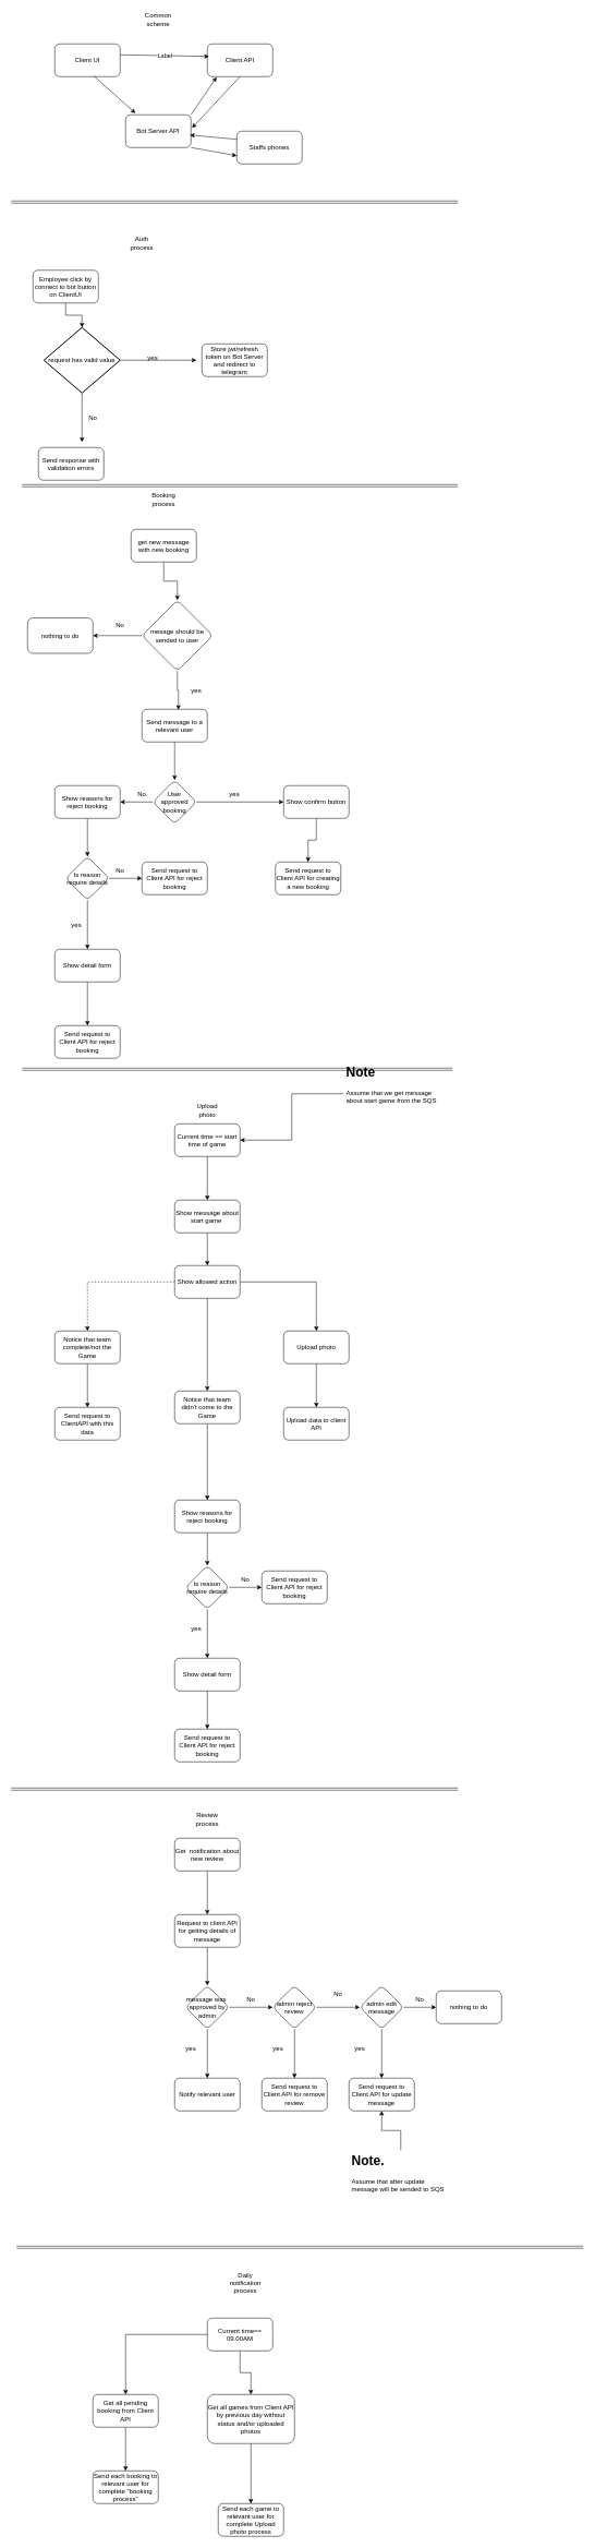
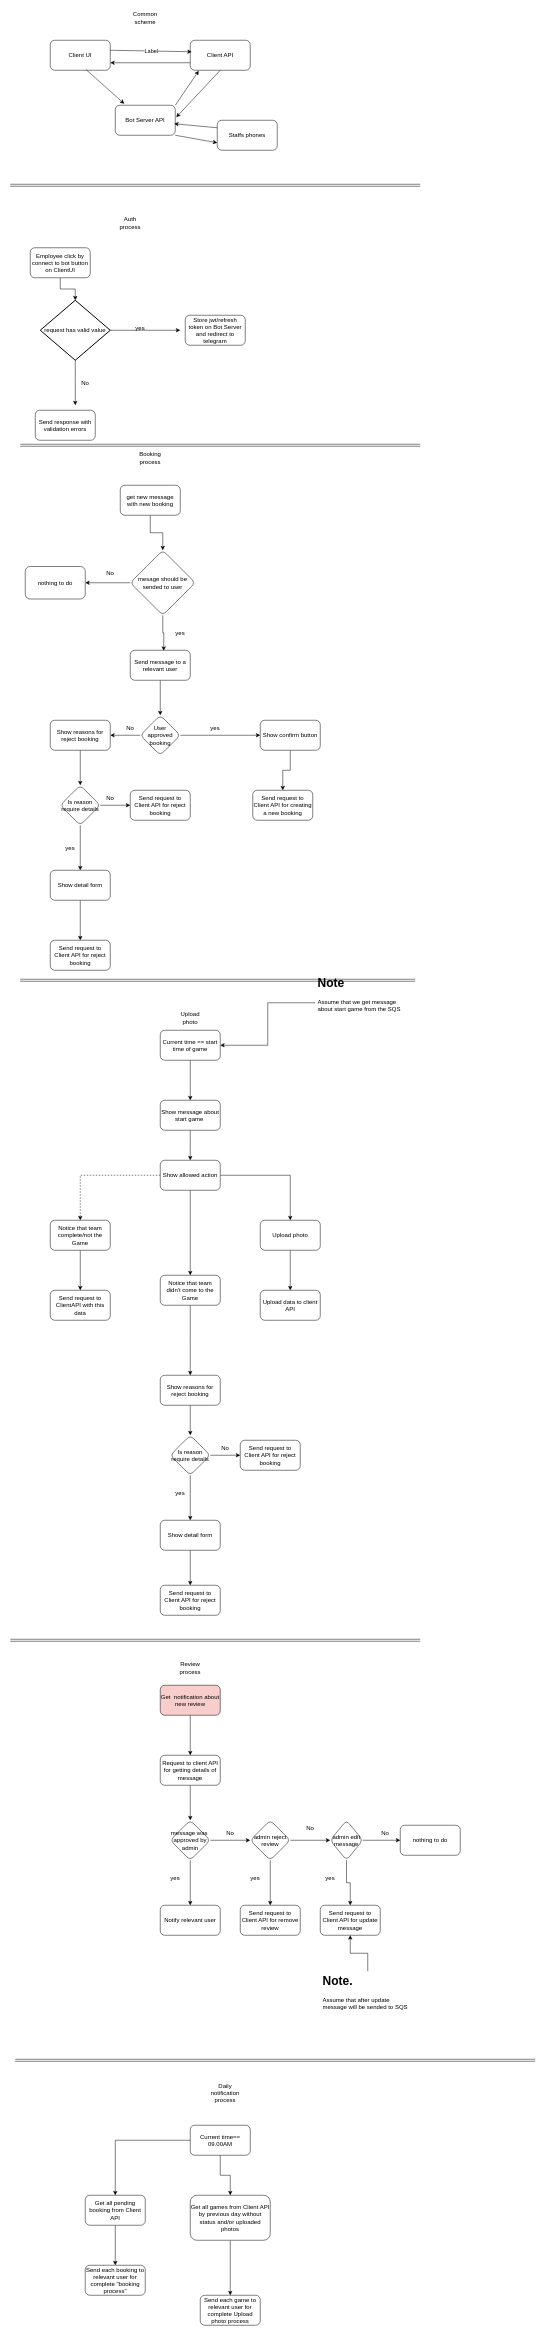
+ <mxCell id="7" value="" style="endArrow=classic;html=1;rounded=0;exitX=0;exitY=0.75;exitDx=0;exitDy=0;entryX=1;entryY=0.75;entryDx=0;entryDy=0;" edge="1" parent="1" source="3" target="2"><mxGeometry width="50" height="50" relative="1" as="geometry"><mxPoint x="260" y="180" as="sourcePoint" /><mxPoint x="220" y="190" as="targetPoint" /></mxGeometry></mxCell>
- <mxCell id="91" value="Get&amp;nbsp; notification about new review" style="rounded=1;whiteSpace=wrap;html=1;" vertex="1" parent="1"><mxGeometry x="320" y="3370" width="120" height="60" as="geometry" /></mxCell>
+ <mxCell id="91" value="Get&amp;nbsp; notification about new review" style="rounded=1;whiteSpace=wrap;html=1;fillColor=#f8cecc;" vertex="1" parent="1"><mxGeometry x="320" y="3370" width="120" height="60" as="geometry" /></mxCell>
- <mxCell id="106" value="admin edit message" style="rhombus;whiteSpace=wrap;html=1;rounded=1;" vertex="1" parent="1"><mxGeometry x="660" y="3640" width="80" height="80" as="geometry" /></mxCell>
+ <mxCell id="106" value="admin edit message" style="rhombus;whiteSpace=wrap;html=1;rounded=1;" vertex="1" parent="1"><mxGeometry x="660" y="3640" width="65" height="80" as="geometry" /></mxCell>
